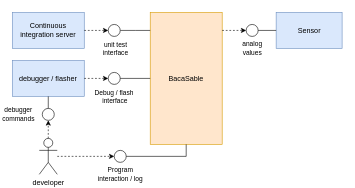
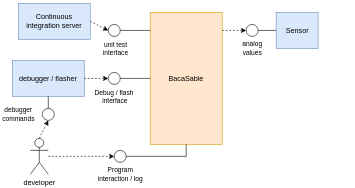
- <mxCell id="4" value="&lt;div&gt;Continuous integration server&lt;/div&gt;" style="rounded=0;whiteSpace=wrap;html=1;fillColor=#dae8fc;strokeColor=#6c8ebf;" parent="1" vertex="1"><mxGeometry x="20" y="20" width="120" height="60" as="geometry" /></mxCell>
+ <mxCell id="4" value="&lt;div&gt;Continuous integration server&lt;/div&gt;" style="rounded=0;whiteSpace=wrap;html=1;fillColor=#dae8fc;strokeColor=#6c8ebf;" parent="1" vertex="1"><mxGeometry x="30" y="5" width="120" height="60" as="geometry" /></mxCell>
- <mxCell id="6" value="Sensor" style="html=1;fillColor=#dae8fc;strokeColor=#6c8ebf;" parent="1" vertex="1"><mxGeometry x="460" y="20" width="110" height="60" as="geometry" /></mxCell>
+ <mxCell id="6" value="Sensor" style="html=1;fillColor=#dae8fc;strokeColor=#6c8ebf;" parent="1" vertex="1"><mxGeometry x="460" y="20" width="70" height="60" as="geometry" /></mxCell>
- <mxCell id="5" value="developer" style="shape=umlActor;verticalLabelPosition=bottom;verticalAlign=top;html=1;outlineConnect=0;" parent="1" vertex="1"><mxGeometry x="65" y="230" width="30" height="60" as="geometry" /></mxCell>
+ <mxCell id="5" value="developer" style="shape=umlActor;verticalLabelPosition=bottom;verticalAlign=top;html=1;outlineConnect=0;" parent="1" vertex="1"><mxGeometry x="50" y="230" width="30" height="60" as="geometry" /></mxCell>
